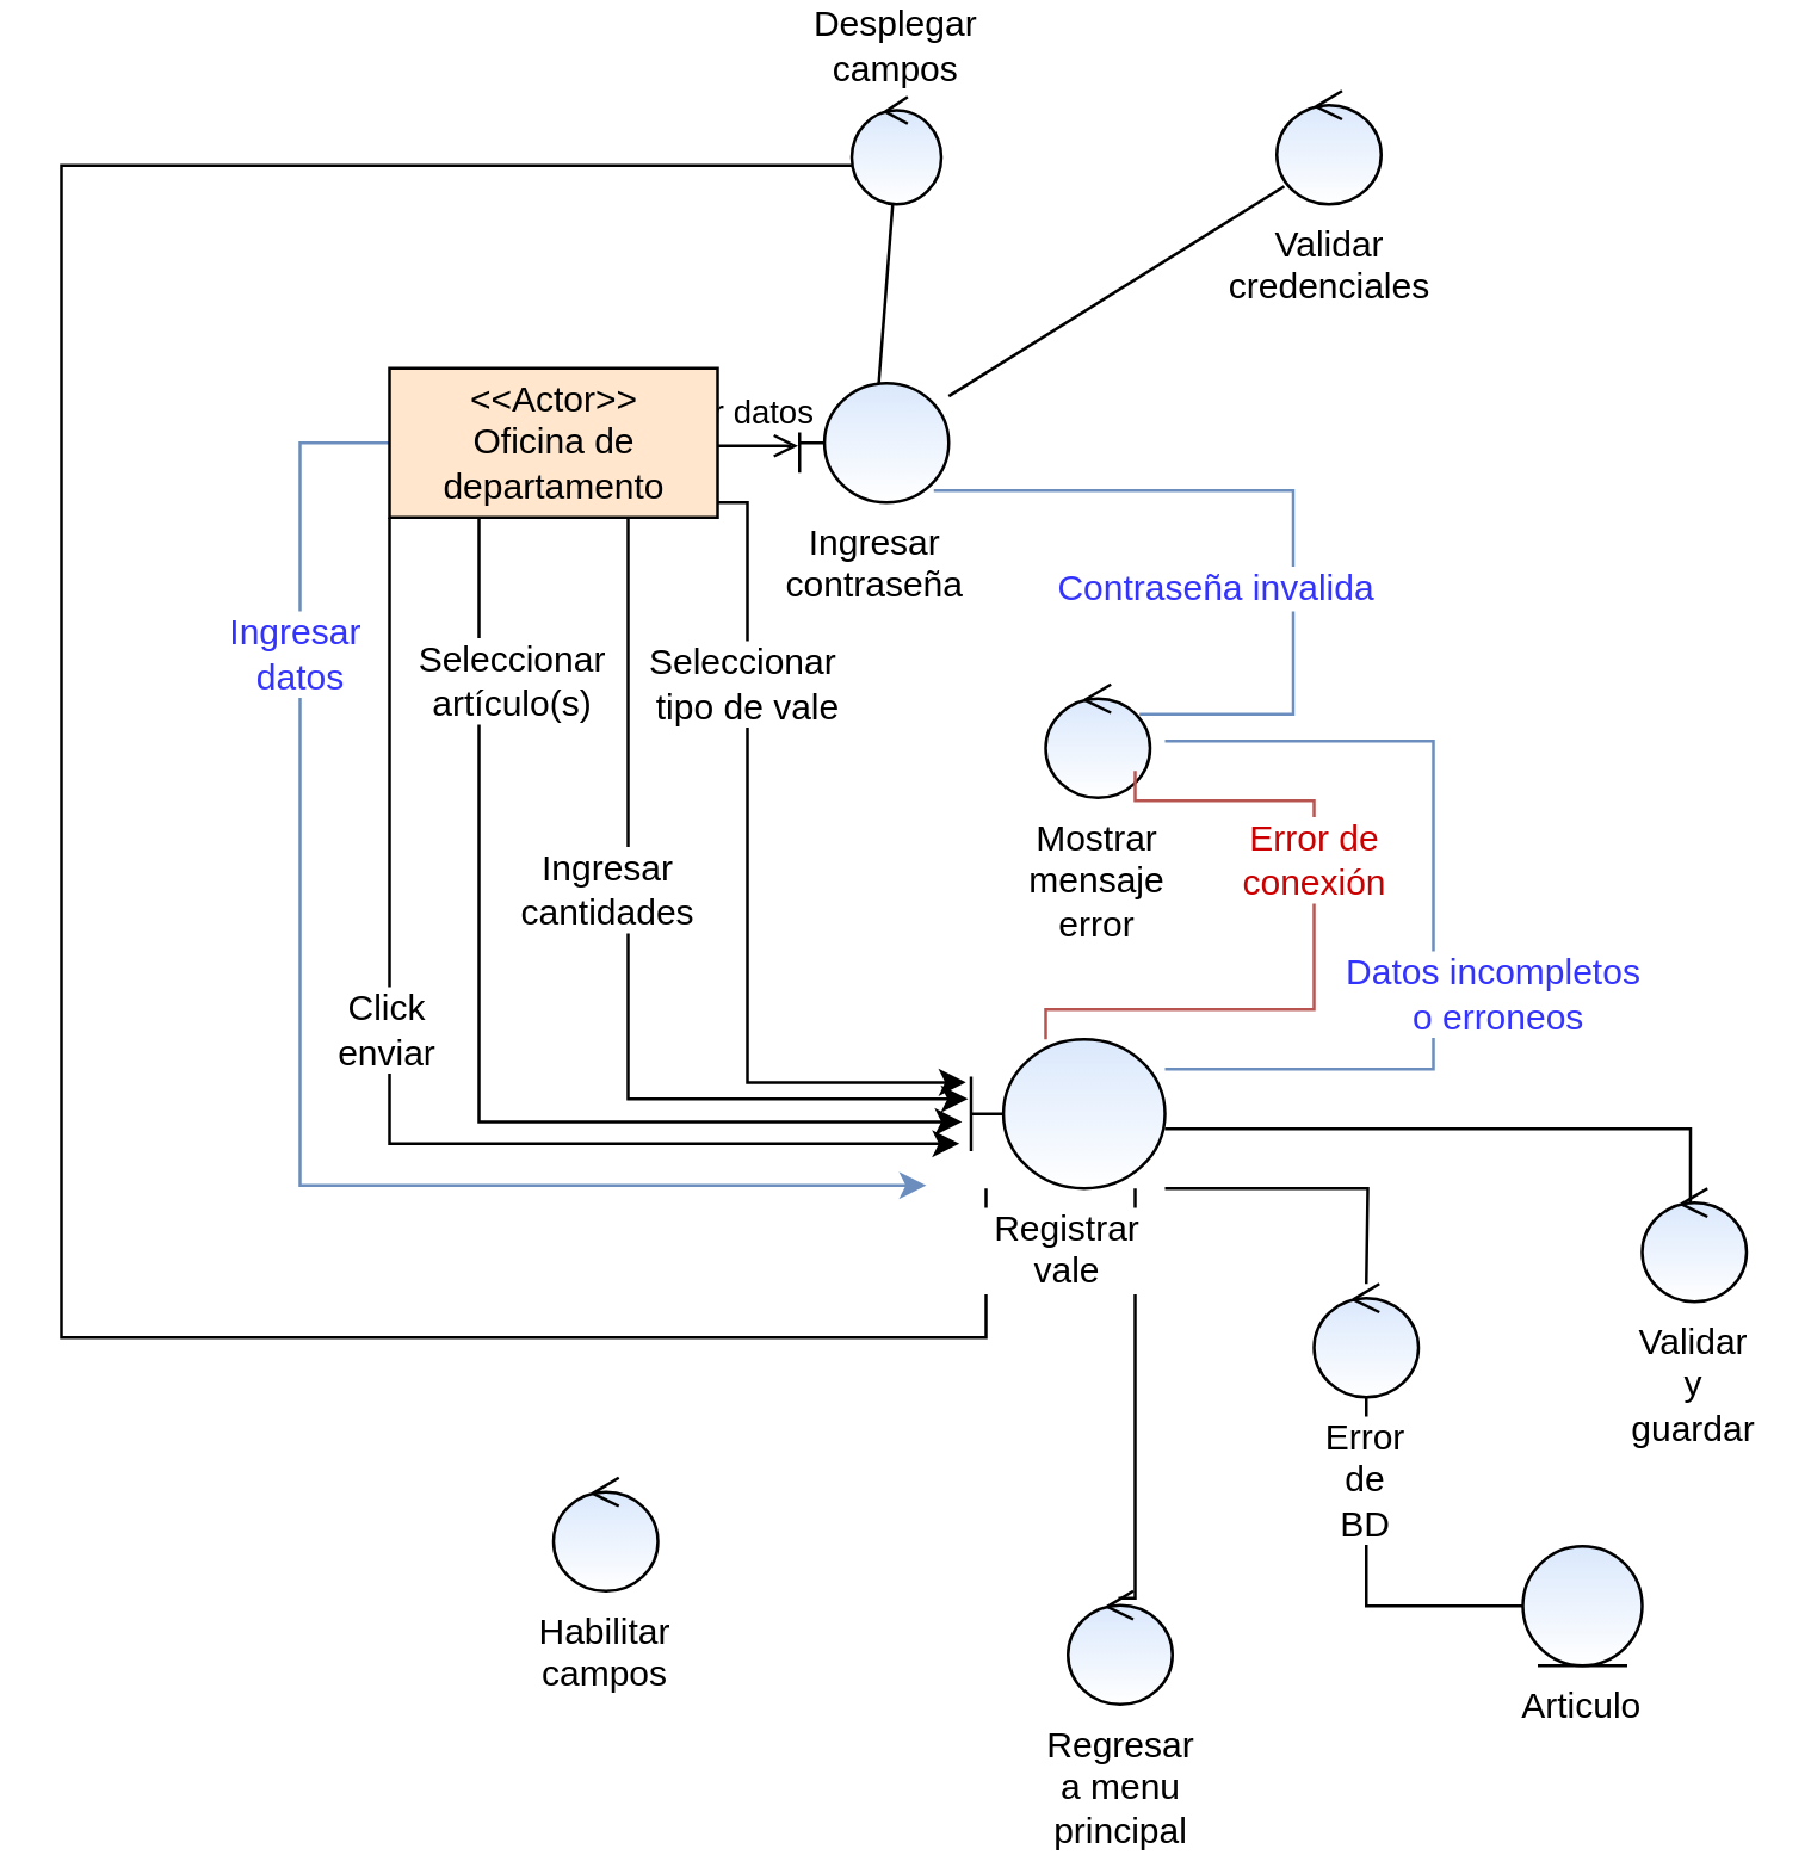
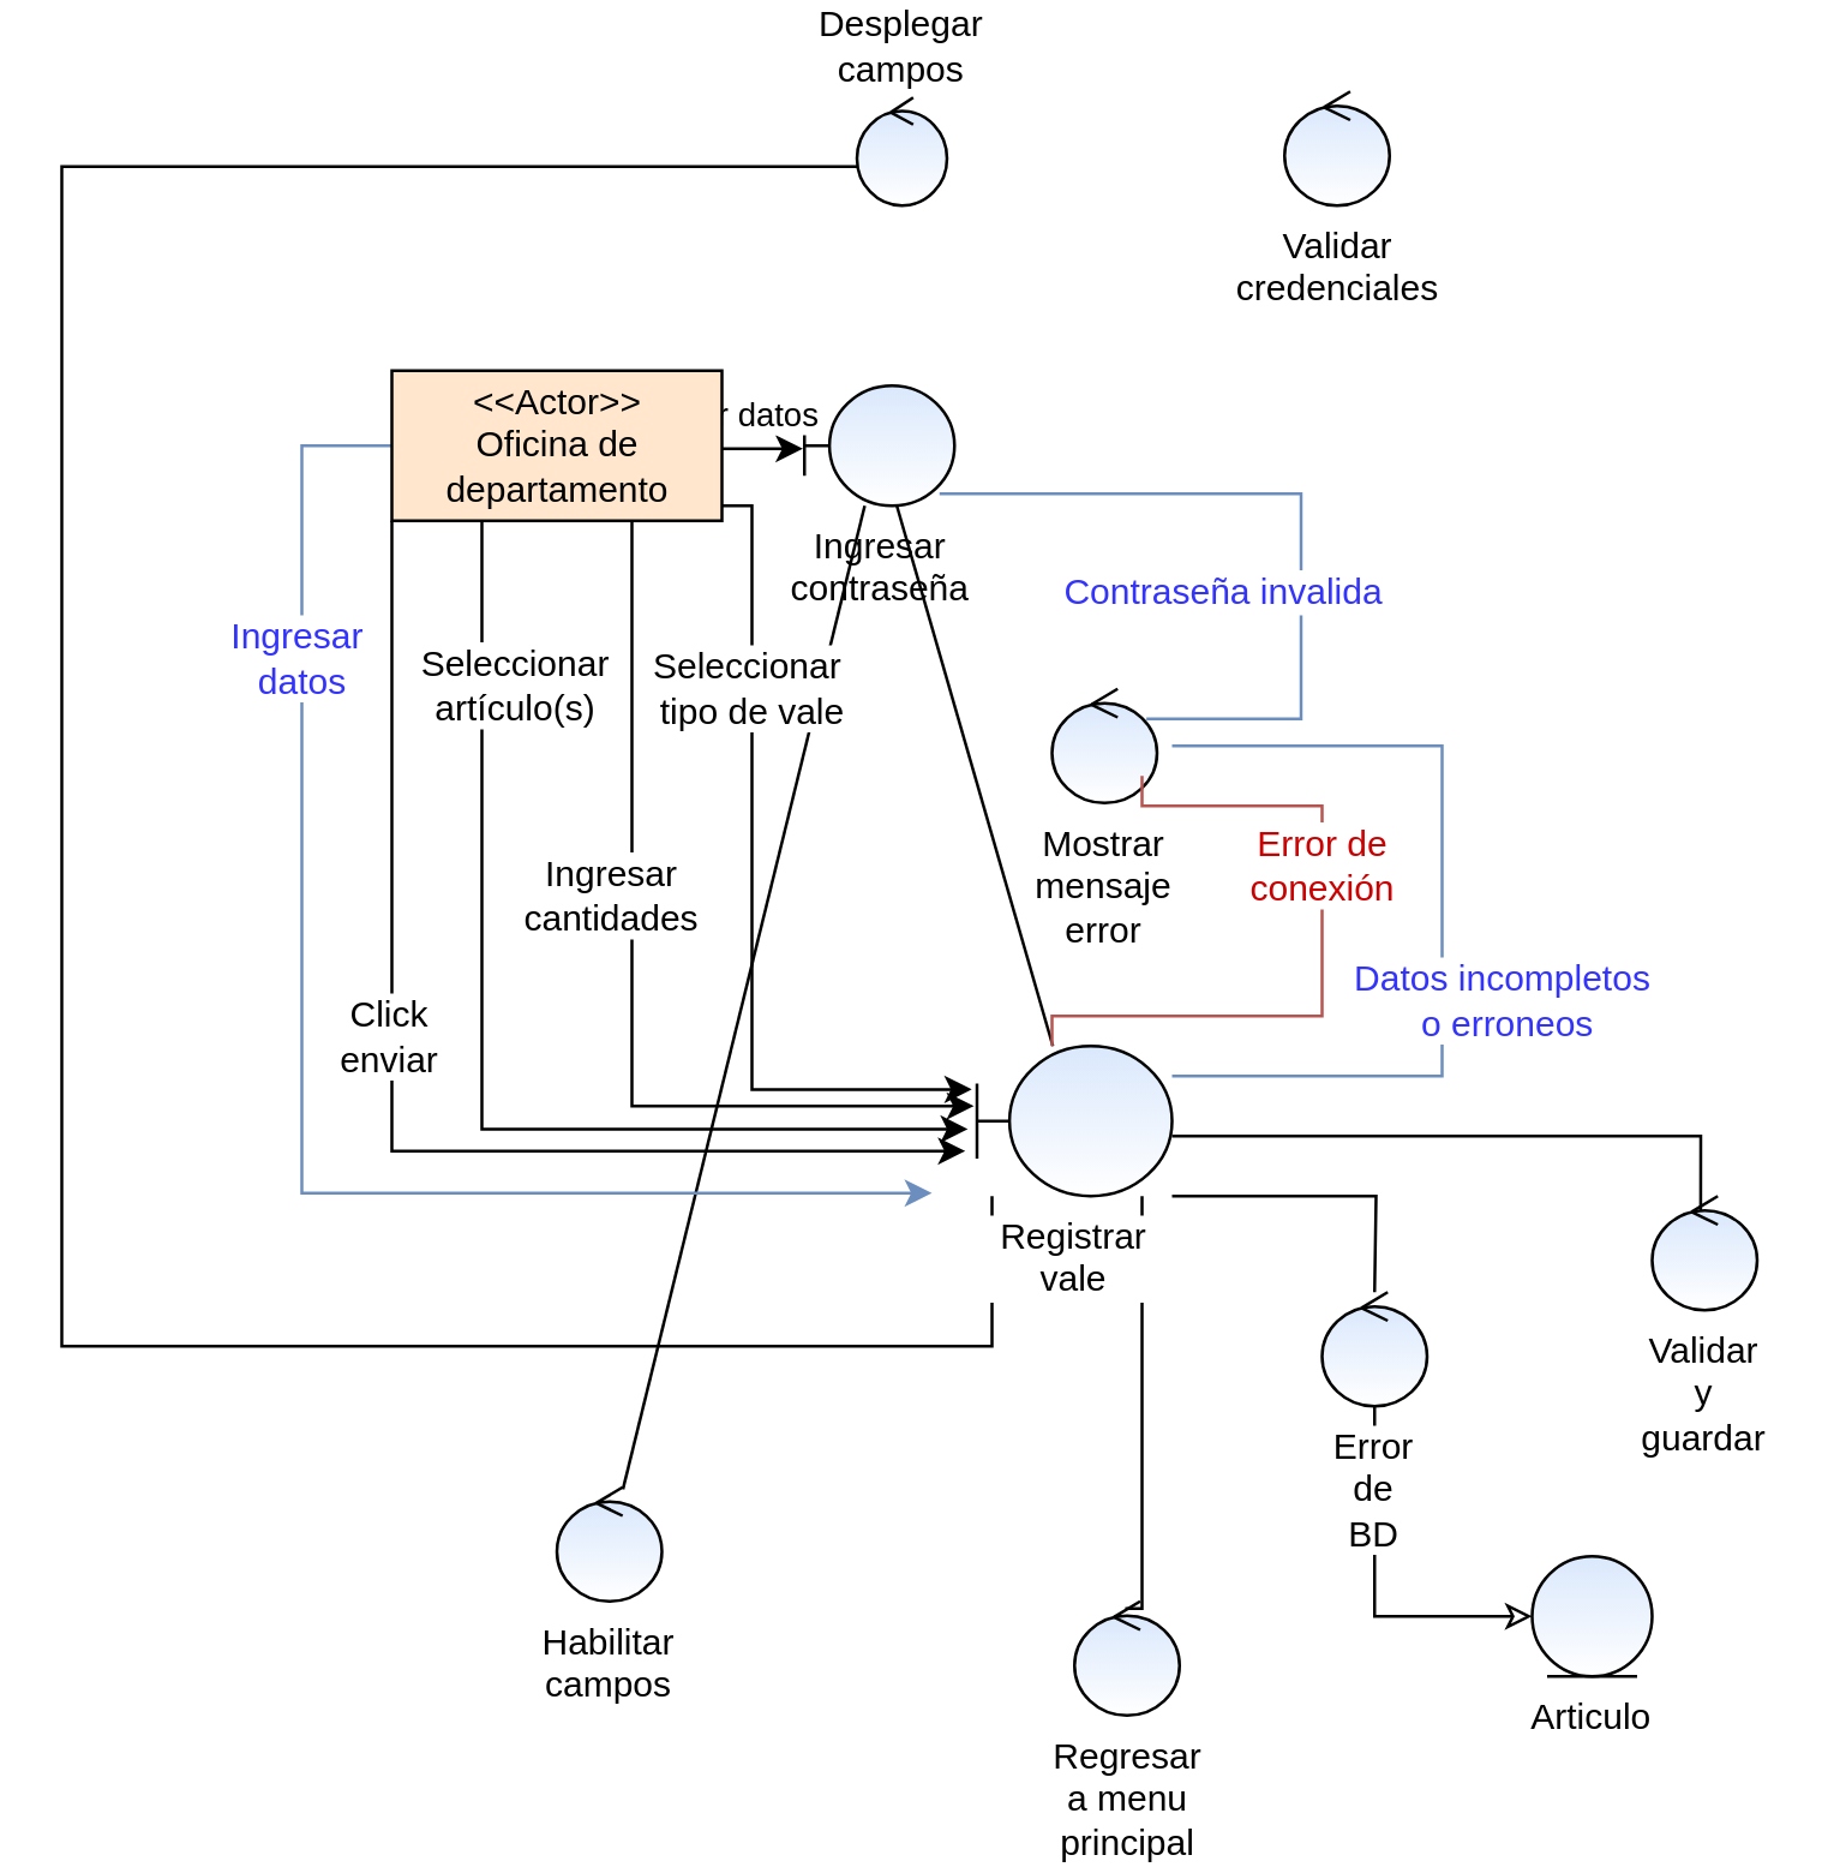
- <mxCell id="5" style="edgeStyle=none;rounded=0;orthogonalLoop=1;jettySize=auto;html=1;entryX=0.071;entryY=0.842;entryDx=0;entryDy=0;entryPerimeter=0;endArrow=none;endFill=0;" parent="1" source="8" target="11" edge="1"><mxGeometry relative="1" as="geometry" /></mxCell>
+ <mxCell id="5" style="edgeStyle=none;rounded=0;orthogonalLoop=1;jettySize=auto;html=1;endArrow=none;endFill=0;" parent="1" source="8" target="20" edge="1"><mxGeometry relative="1" as="geometry" /></mxCell>
- <mxCell id="4" style="rounded=0;orthogonalLoop=1;jettySize=auto;html=1;endArrow=none;endFill=0;" parent="1" source="8" target="9" edge="1"><mxGeometry relative="1" as="geometry" /></mxCell>
+ <mxCell id="4" style="rounded=0;orthogonalLoop=1;jettySize=auto;html=1;endArrow=none;endFill=0;" parent="1" source="8" target="36" edge="1"><mxGeometry relative="1" as="geometry" /></mxCell>
- <mxCell id="10" value="Ingresar datos" style="edgeStyle=orthogonalEdgeStyle;rounded=0;orthogonalLoop=1;jettySize=auto;html=1;exitX=1;exitY=0.5;exitDx=0;exitDy=0;entryX=-0.01;entryY=0.525;entryDx=0;entryDy=0;entryPerimeter=0;endArrow=open;" parent="1" source="31" target="8" edge="1"><mxGeometry x="0.186" y="15" relative="1" as="geometry"><mxPoint x="180" y="139" as="sourcePoint" /><mxPoint x="298" y="139" as="targetPoint" /><Array as="points"><mxPoint x="230" y="139" /></Array><mxPoint x="-10" y="4" as="offset" /></mxGeometry></mxCell>
+ <mxCell id="10" value="Ingresar datos" style="edgeStyle=orthogonalEdgeStyle;rounded=0;orthogonalLoop=1;jettySize=auto;html=1;exitX=1;exitY=0.5;exitDx=0;exitDy=0;entryX=-0.01;entryY=0.525;entryDx=0;entryDy=0;entryPerimeter=0;" parent="1" source="31" target="8" edge="1"><mxGeometry x="0.186" y="15" relative="1" as="geometry"><mxPoint x="180" y="139" as="sourcePoint" /><mxPoint x="298" y="139" as="targetPoint" /><Array as="points"><mxPoint x="230" y="139" /></Array><mxPoint x="-10" y="4" as="offset" /></mxGeometry></mxCell>
- <mxCell id="32" style="edgeStyle=orthogonalEdgeStyle;rounded=0;orthogonalLoop=1;jettySize=auto;html=1;entryX=0;entryY=0.5;entryDx=0;entryDy=0;endArrow=none;endFill=0;fontColor=#000000;" parent="1" source="33" target="3" edge="1"><mxGeometry relative="1" as="geometry"><Array as="points"><mxPoint x="458" y="528" /></Array></mxGeometry></mxCell>
+ <mxCell id="32" style="edgeStyle=orthogonalEdgeStyle;rounded=0;orthogonalLoop=1;jettySize=auto;html=1;entryX=0;entryY=0.5;entryDx=0;entryDy=0;endArrow=classic;endFill=0;fontColor=#000000;" parent="1" source="33" target="3" edge="1"><mxGeometry relative="1" as="geometry"><Array as="points"><mxPoint x="458" y="528" /></Array></mxGeometry></mxCell>
